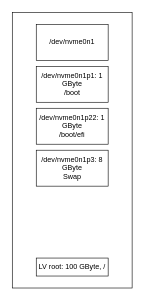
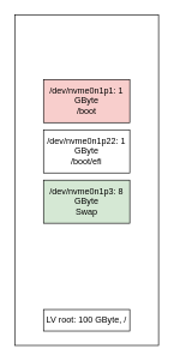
- <mxCell id="3" value="/dev/nvme0n1" style="rounded=0;whiteSpace=wrap;html=1;" parent="1" vertex="1"><mxGeometry x="60" y="40" width="120" height="60" as="geometry" /></mxCell>
- <mxCell id="4" value="/dev/nvme0n1p1: 1 GByte&lt;br&gt;/boot" style="rounded=0;whiteSpace=wrap;html=1;" parent="1" vertex="1"><mxGeometry x="60" y="110" width="120" height="60" as="geometry" /></mxCell>
+ <mxCell id="4" value="/dev/nvme0n1p1: 1 GByte&lt;br&gt;/boot" style="rounded=0;whiteSpace=wrap;html=1;fillColor=#f8cecc;" parent="1" vertex="1"><mxGeometry x="60" y="110" width="120" height="60" as="geometry" /></mxCell>
- <mxCell id="6" value="/dev/nvme0n1p3: 8 GByte&lt;br&gt;Swap" style="rounded=0;whiteSpace=wrap;html=1;" parent="1" vertex="1"><mxGeometry x="60" y="250" width="120" height="60" as="geometry" /></mxCell>
+ <mxCell id="6" value="/dev/nvme0n1p3: 8 GByte&lt;br&gt;Swap" style="rounded=0;whiteSpace=wrap;html=1;fillColor=#d5e8d4;" parent="1" vertex="1"><mxGeometry x="60" y="250" width="120" height="60" as="geometry" /></mxCell>
